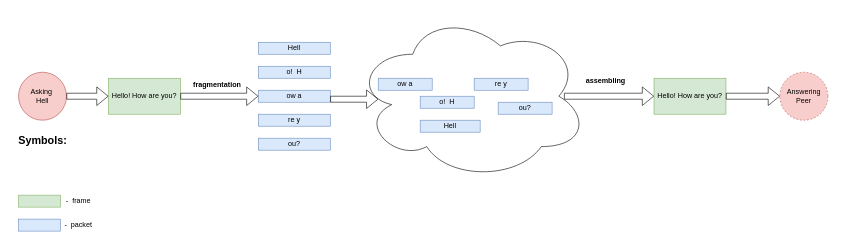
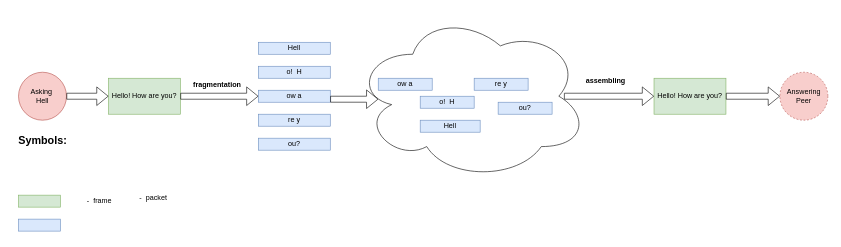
- <mxCell id="26" value="- &amp;nbsp;frame" style="text;html=1;strokeColor=none;fillColor=none;align=center;verticalAlign=middle;whiteSpace=wrap;rounded=0;fontSize=12;" vertex="1" parent="1"><mxGeometry x="100" y="320" width="60" height="30" as="geometry" /></mxCell>
+ <mxCell id="26" value="- &amp;nbsp;frame" style="text;html=1;strokeColor=none;fillColor=none;align=center;verticalAlign=middle;whiteSpace=wrap;rounded=0;fontSize=12;" vertex="1" parent="1"><mxGeometry x="135" y="320" width="60" height="30" as="geometry" /></mxCell>
- <mxCell id="27" value="- &amp;nbsp;packet" style="text;html=1;strokeColor=none;fillColor=none;align=center;verticalAlign=middle;whiteSpace=wrap;rounded=0;fontSize=12;" vertex="1" parent="1"><mxGeometry x="100" y="360" width="60" height="30" as="geometry" /></mxCell>
+ <mxCell id="27" value="- &amp;nbsp;packet" style="text;html=1;strokeColor=none;fillColor=none;align=center;verticalAlign=middle;whiteSpace=wrap;rounded=0;fontSize=12;" vertex="1" parent="1"><mxGeometry x="225" y="315" width="60" height="30" as="geometry" /></mxCell>
